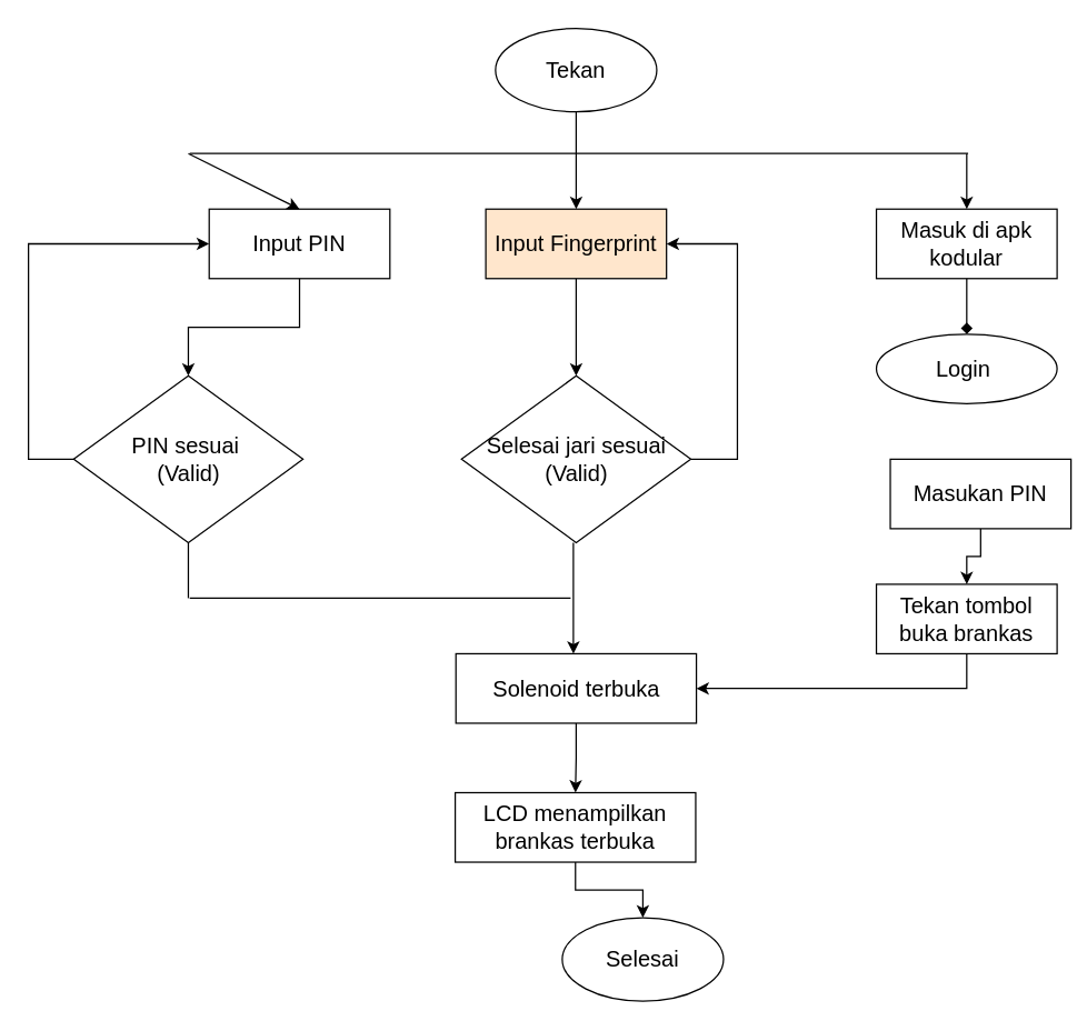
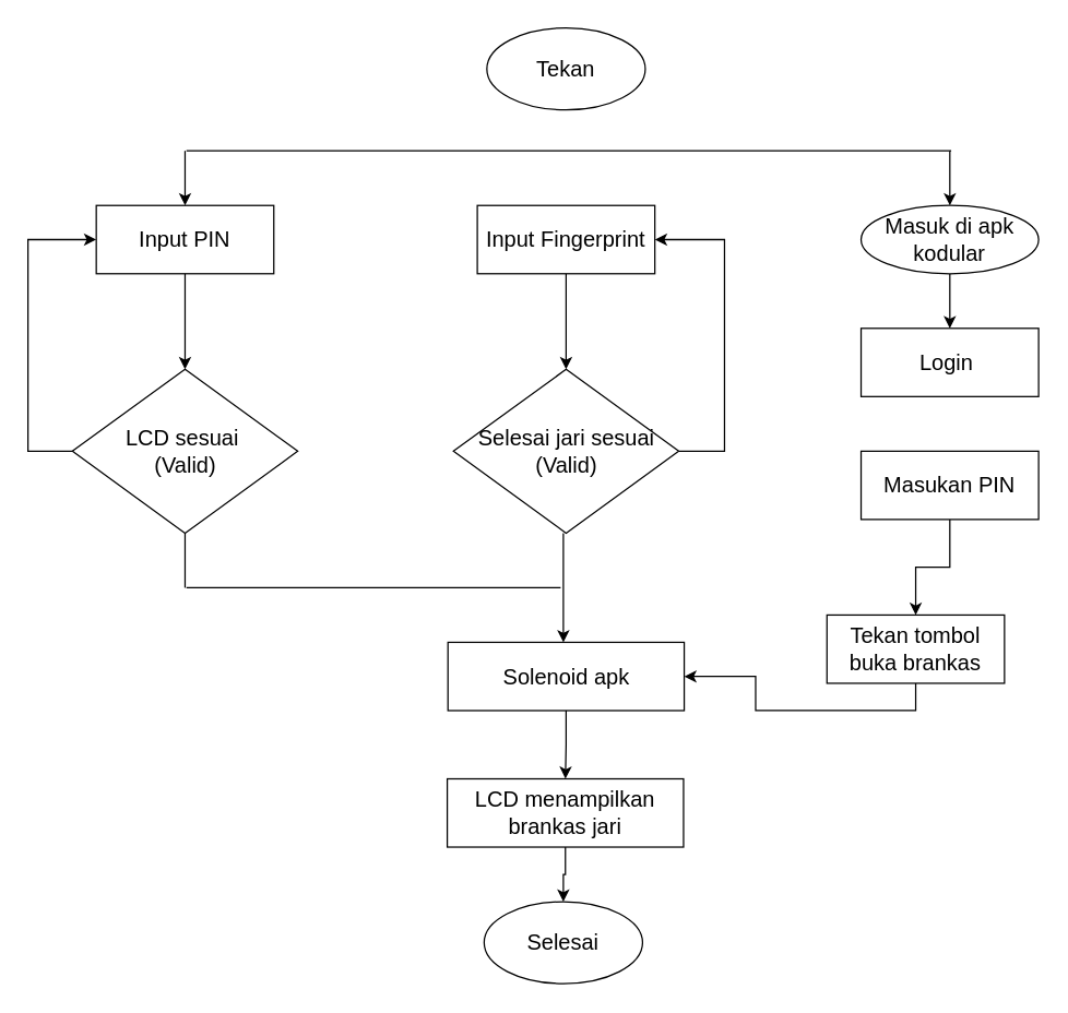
- <mxCell id="2" style="edgeStyle=orthogonalEdgeStyle;rounded=0;orthogonalLoop=1;jettySize=auto;html=1;exitX=0.5;exitY=1;exitDx=0;exitDy=0;entryX=0.5;entryY=0;entryDx=0;entryDy=0;" edge="1" parent="1" source="3" target="9"><mxGeometry relative="1" as="geometry" /></mxCell>
- <mxCell id="5" value="&lt;font size=&quot;3&quot;&gt;Input PIN&lt;/font&gt;" style="rounded=0;whiteSpace=wrap;html=1;" vertex="1" parent="1"><mxGeometry x="150" y="150" width="130" height="50" as="geometry" /></mxCell>
+ <mxCell id="5" value="&lt;font size=&quot;3&quot;&gt;Input PIN&lt;/font&gt;" style="rounded=0;whiteSpace=wrap;html=1;" vertex="1" parent="1"><mxGeometry x="70" y="150" width="130" height="50" as="geometry" /></mxCell>
- <mxCell id="9" value="&lt;font size=&quot;3&quot;&gt;Input Fingerprint&lt;/font&gt;" style="rounded=0;whiteSpace=wrap;html=1;fillColor=#ffe6cc;" vertex="1" parent="1"><mxGeometry x="349" y="150" width="130" height="50" as="geometry" /></mxCell>
+ <mxCell id="9" value="&lt;font size=&quot;3&quot;&gt;Input Fingerprint&lt;/font&gt;" style="rounded=0;whiteSpace=wrap;html=1;" vertex="1" parent="1"><mxGeometry x="349" y="150" width="130" height="50" as="geometry" /></mxCell>
- <mxCell id="7" value="&lt;font size=&quot;3&quot;&gt;Masuk di apk kodular&lt;/font&gt;" style="rounded=0;whiteSpace=wrap;html=1;" vertex="1" parent="1"><mxGeometry x="630" y="150" width="130" height="50" as="geometry" /></mxCell>
+ <mxCell id="7" value="&lt;font size=&quot;3&quot;&gt;Masuk di apk kodular&lt;/font&gt;" style="ellipse;whiteSpace=wrap;html=1;" vertex="1" parent="1"><mxGeometry x="630" y="150" width="130" height="50" as="geometry" /></mxCell>
- <mxCell id="6" style="edgeStyle=orthogonalEdgeStyle;rounded=0;orthogonalLoop=1;jettySize=auto;html=1;exitX=0.5;exitY=1;exitDx=0;exitDy=0;entryX=0.5;entryY=0;entryDx=0;entryDy=0;endArrow=diamond;" edge="1" parent="1" source="7" target="23"><mxGeometry relative="1" as="geometry" /></mxCell>
+ <mxCell id="6" style="edgeStyle=orthogonalEdgeStyle;rounded=0;orthogonalLoop=1;jettySize=auto;html=1;exitX=0.5;exitY=1;exitDx=0;exitDy=0;entryX=0.5;entryY=0;entryDx=0;entryDy=0;" edge="1" parent="1" source="7" target="23"><mxGeometry relative="1" as="geometry" /></mxCell>
- <mxCell id="23" value="&lt;font size=&quot;3&quot;&gt;Login&amp;nbsp;&lt;/font&gt;" style="ellipse;whiteSpace=wrap;html=1;" vertex="1" parent="1"><mxGeometry x="630" y="240" width="130" height="50" as="geometry" /></mxCell>
+ <mxCell id="23" value="&lt;font size=&quot;3&quot;&gt;Login&amp;nbsp;&lt;/font&gt;" style="rounded=0;whiteSpace=wrap;html=1;" vertex="1" parent="1"><mxGeometry x="630" y="240" width="130" height="50" as="geometry" /></mxCell>
- <mxCell id="11" value="&lt;font size=&quot;3&quot;&gt;PIN sesuai&amp;nbsp;&lt;/font&gt;&lt;div&gt;&lt;font size=&quot;3&quot;&gt;(Valid)&lt;/font&gt;&lt;/div&gt;" style="rhombus;whiteSpace=wrap;html=1;" vertex="1" parent="1"><mxGeometry x="52.5" y="270" width="165" height="120" as="geometry" /></mxCell>
+ <mxCell id="11" value="&lt;font size=&quot;3&quot;&gt;LCD sesuai&amp;nbsp;&lt;/font&gt;&lt;div&gt;&lt;font size=&quot;3&quot;&gt;(Valid)&lt;/font&gt;&lt;/div&gt;" style="rhombus;whiteSpace=wrap;html=1;" vertex="1" parent="1"><mxGeometry x="52.5" y="270" width="165" height="120" as="geometry" /></mxCell>
- <mxCell id="25" value="&lt;font size=&quot;3&quot;&gt;Masukan PIN&lt;/font&gt;" style="rounded=0;whiteSpace=wrap;html=1;" vertex="1" parent="1"><mxGeometry x="640" y="330" width="130" height="50" as="geometry" /></mxCell>
+ <mxCell id="25" value="&lt;font size=&quot;3&quot;&gt;Masukan PIN&lt;/font&gt;" style="rounded=0;whiteSpace=wrap;html=1;" vertex="1" parent="1"><mxGeometry x="630" y="330" width="130" height="50" as="geometry" /></mxCell>
- <mxCell id="27" value="&lt;font size=&quot;3&quot;&gt;Tekan tombol buka brankas&lt;/font&gt;" style="rounded=0;whiteSpace=wrap;html=1;" vertex="1" parent="1"><mxGeometry x="630" y="420" width="130" height="50" as="geometry" /></mxCell>
+ <mxCell id="27" value="&lt;font size=&quot;3&quot;&gt;Tekan tombol buka brankas&lt;/font&gt;" style="rounded=0;whiteSpace=wrap;html=1;" vertex="1" parent="1"><mxGeometry x="605" y="450" width="130" height="50" as="geometry" /></mxCell>
- <mxCell id="16" value="&lt;font size=&quot;3&quot;&gt;Solenoid terbuka&lt;/font&gt;" style="rounded=0;whiteSpace=wrap;html=1;" vertex="1" parent="1"><mxGeometry x="327.5" y="470" width="173" height="50" as="geometry" /></mxCell>
+ <mxCell id="16" value="&lt;font size=&quot;3&quot;&gt;Solenoid apk&lt;/font&gt;" style="rounded=0;whiteSpace=wrap;html=1;" vertex="1" parent="1"><mxGeometry x="327.5" y="470" width="173" height="50" as="geometry" /></mxCell>
- <mxCell id="18" value="&lt;font size=&quot;3&quot;&gt;LCD menampilkan brankas terbuka&lt;/font&gt;" style="rounded=0;whiteSpace=wrap;html=1;" vertex="1" parent="1"><mxGeometry x="327" y="570" width="173" height="50" as="geometry" /></mxCell>
+ <mxCell id="18" value="&lt;font size=&quot;3&quot;&gt;LCD menampilkan brankas jari&lt;/font&gt;" style="rounded=0;whiteSpace=wrap;html=1;" vertex="1" parent="1"><mxGeometry x="327" y="570" width="173" height="50" as="geometry" /></mxCell>
- <mxCell id="19" value="&lt;font size=&quot;3&quot;&gt;Selesai&lt;/font&gt;" style="ellipse;whiteSpace=wrap;html=1;" vertex="1" parent="1"><mxGeometry x="404" y="660" width="116" height="60" as="geometry" /></mxCell>
+ <mxCell id="19" value="&lt;font size=&quot;3&quot;&gt;Selesai&lt;/font&gt;" style="ellipse;whiteSpace=wrap;html=1;" vertex="1" parent="1"><mxGeometry x="354" y="660" width="116" height="60" as="geometry" /></mxCell>
